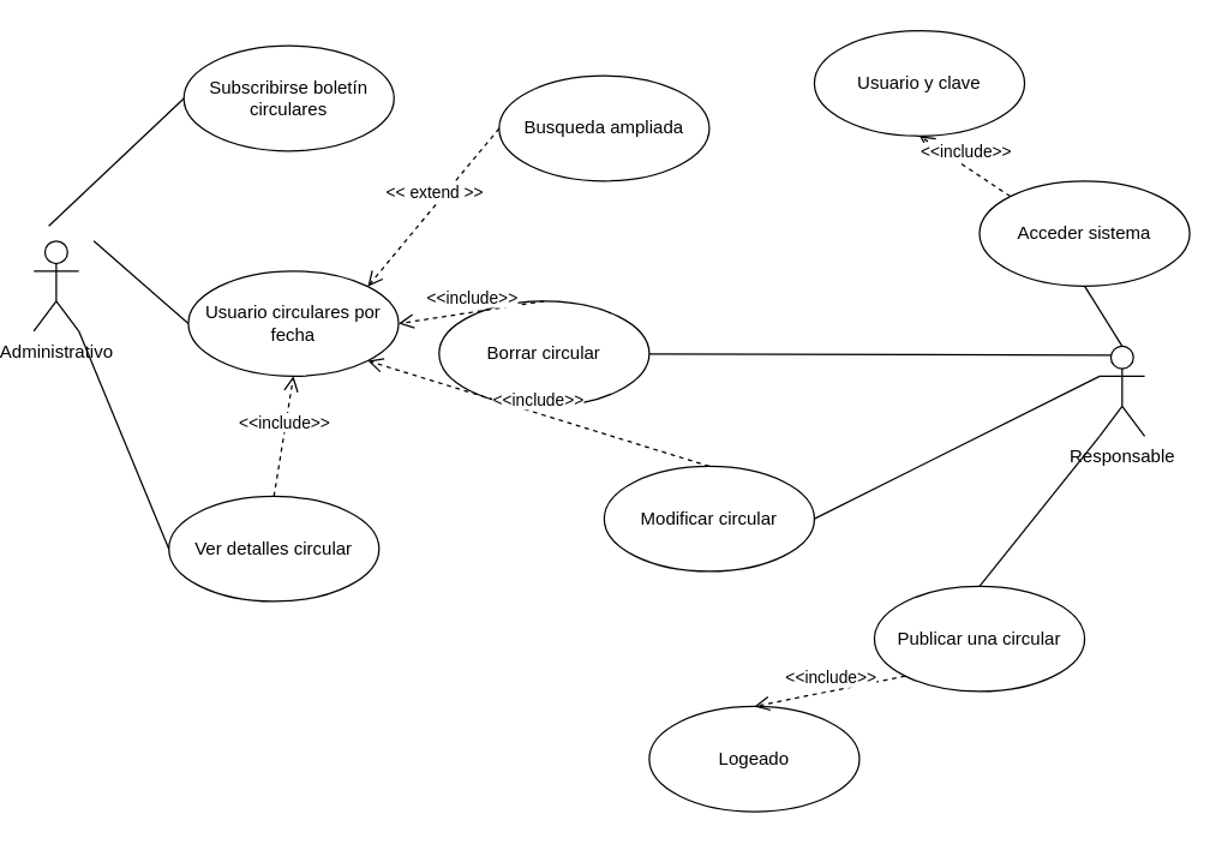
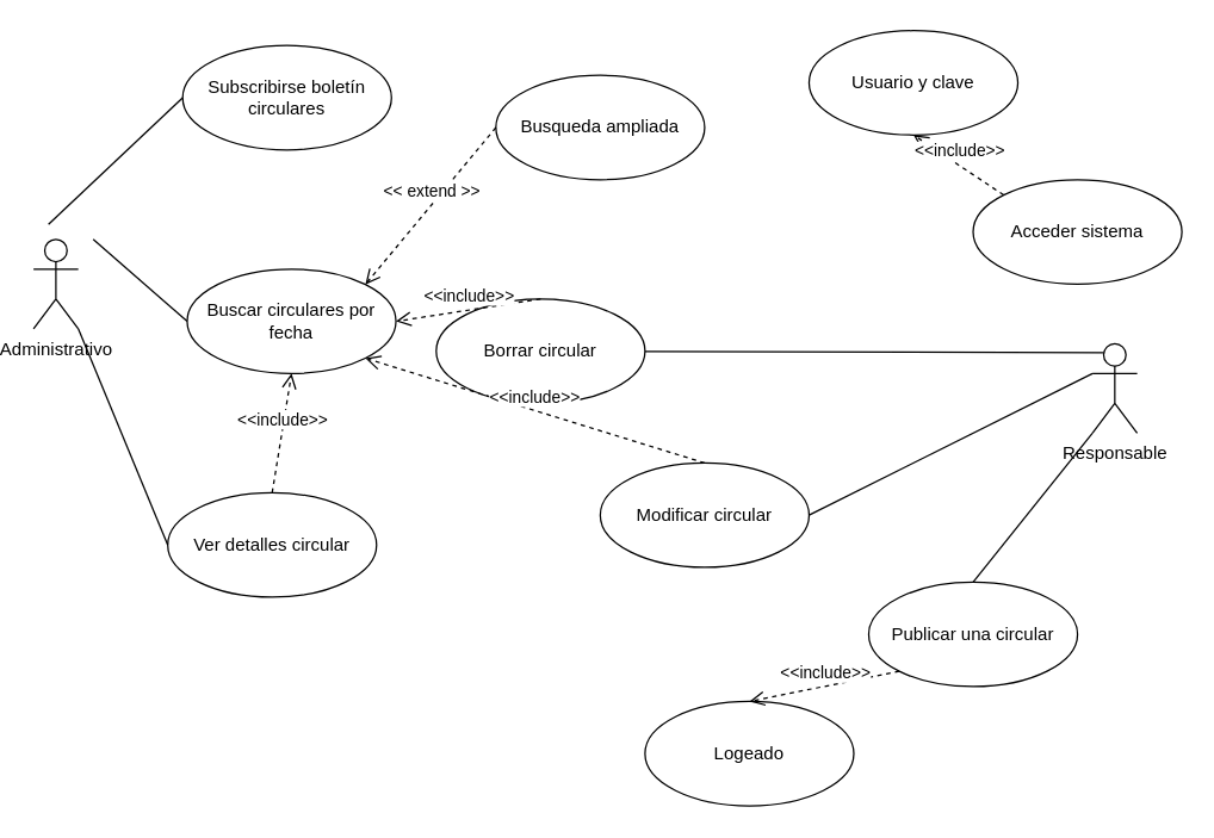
- <mxCell id="8" style="rounded=0;orthogonalLoop=1;jettySize=auto;html=1;exitX=0.5;exitY=1;exitDx=0;exitDy=0;endArrow=none;endFill=0;entryX=0.5;entryY=0;entryDx=0;entryDy=0;entryPerimeter=0;" parent="1" source="9" edge="1" target="3"><mxGeometry relative="1" as="geometry"><mxPoint x="750" y="210" as="targetPoint" /></mxGeometry></mxCell>
- <mxCell id="6" value="Usuario circulares por fecha" style="ellipse;whiteSpace=wrap;html=1;" parent="1" vertex="1"><mxGeometry x="123" y="180" width="140" height="70" as="geometry" /></mxCell>
+ <mxCell id="6" value="Buscar circulares por fecha" style="ellipse;whiteSpace=wrap;html=1;" parent="1" vertex="1"><mxGeometry x="123" y="180" width="140" height="70" as="geometry" /></mxCell>
